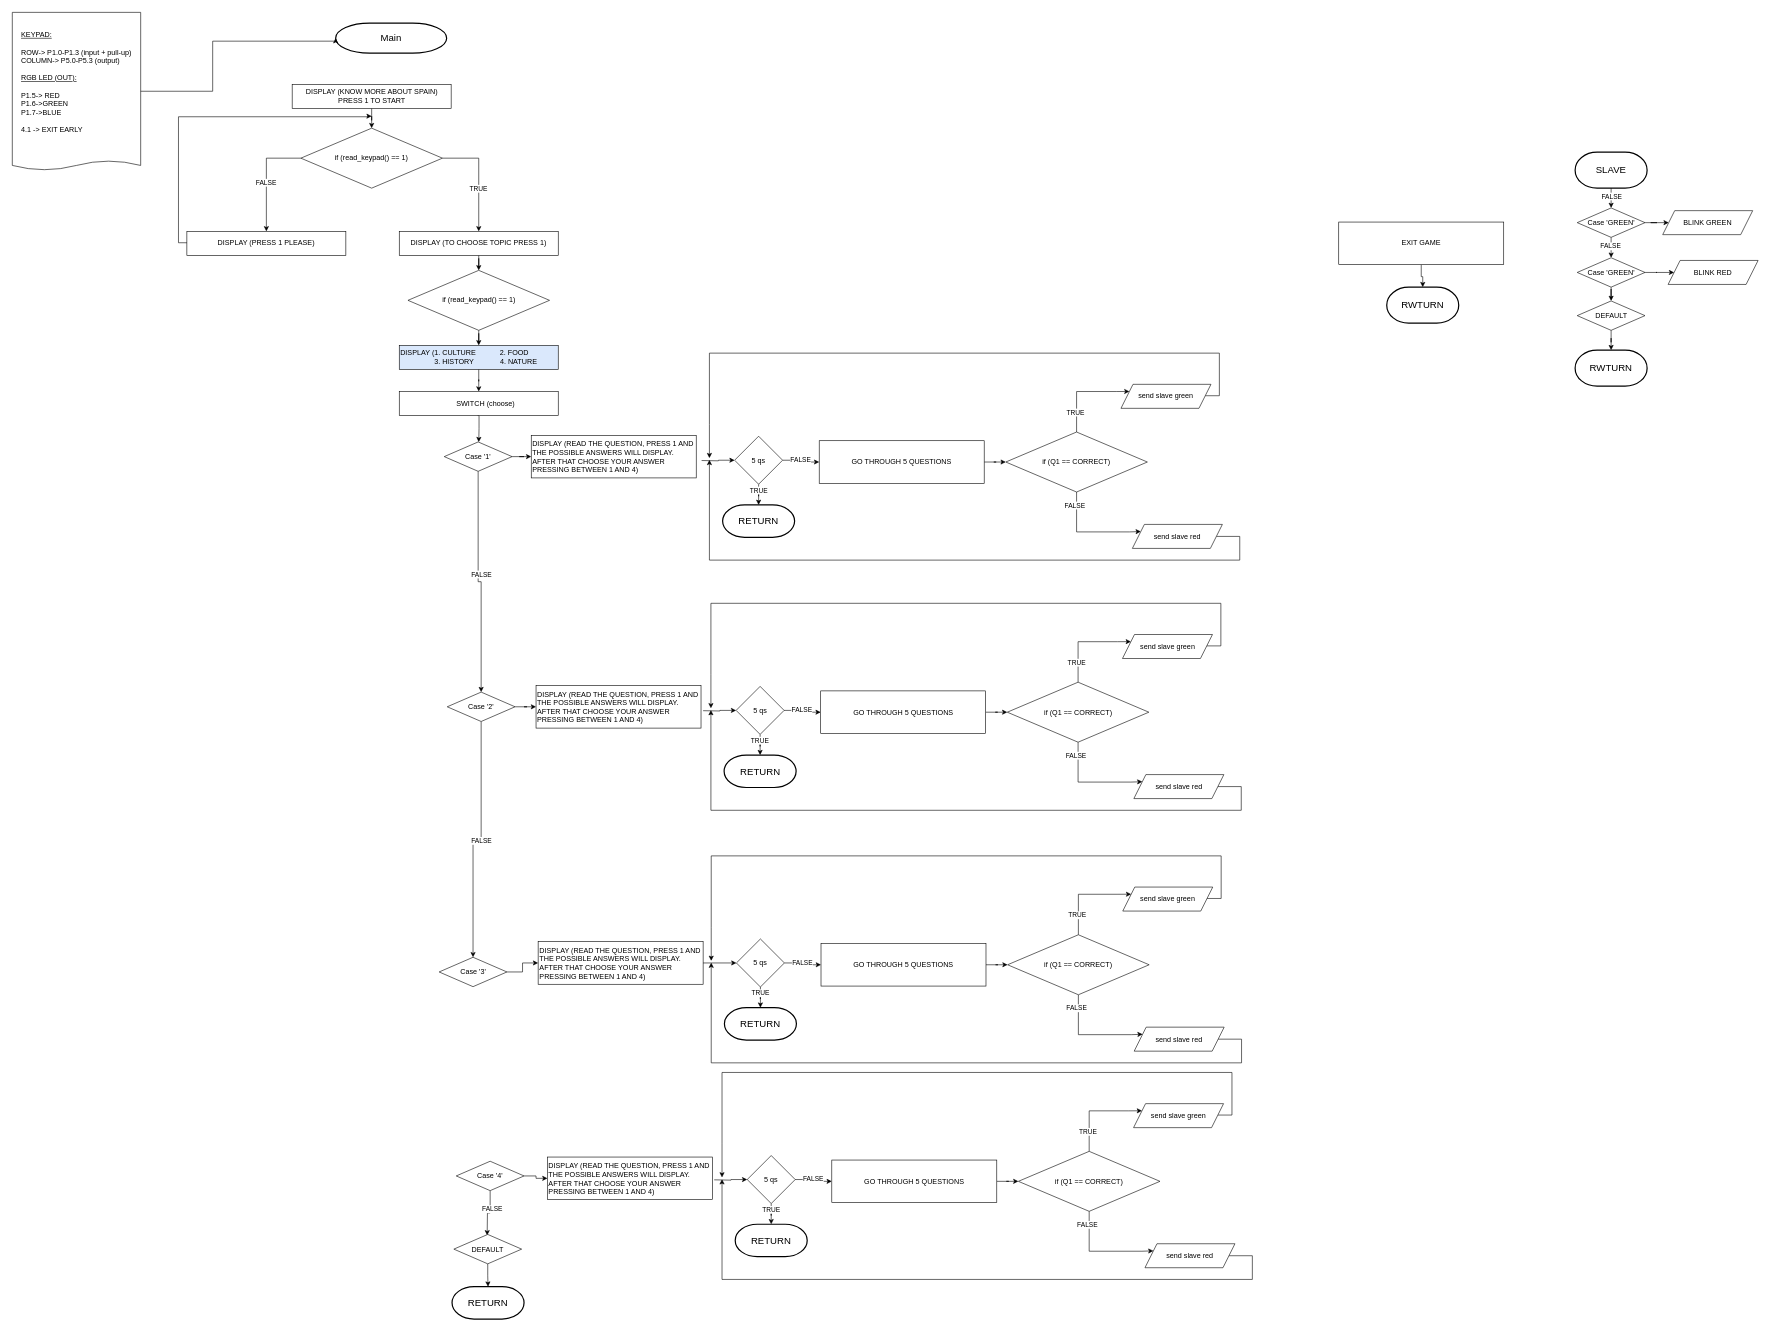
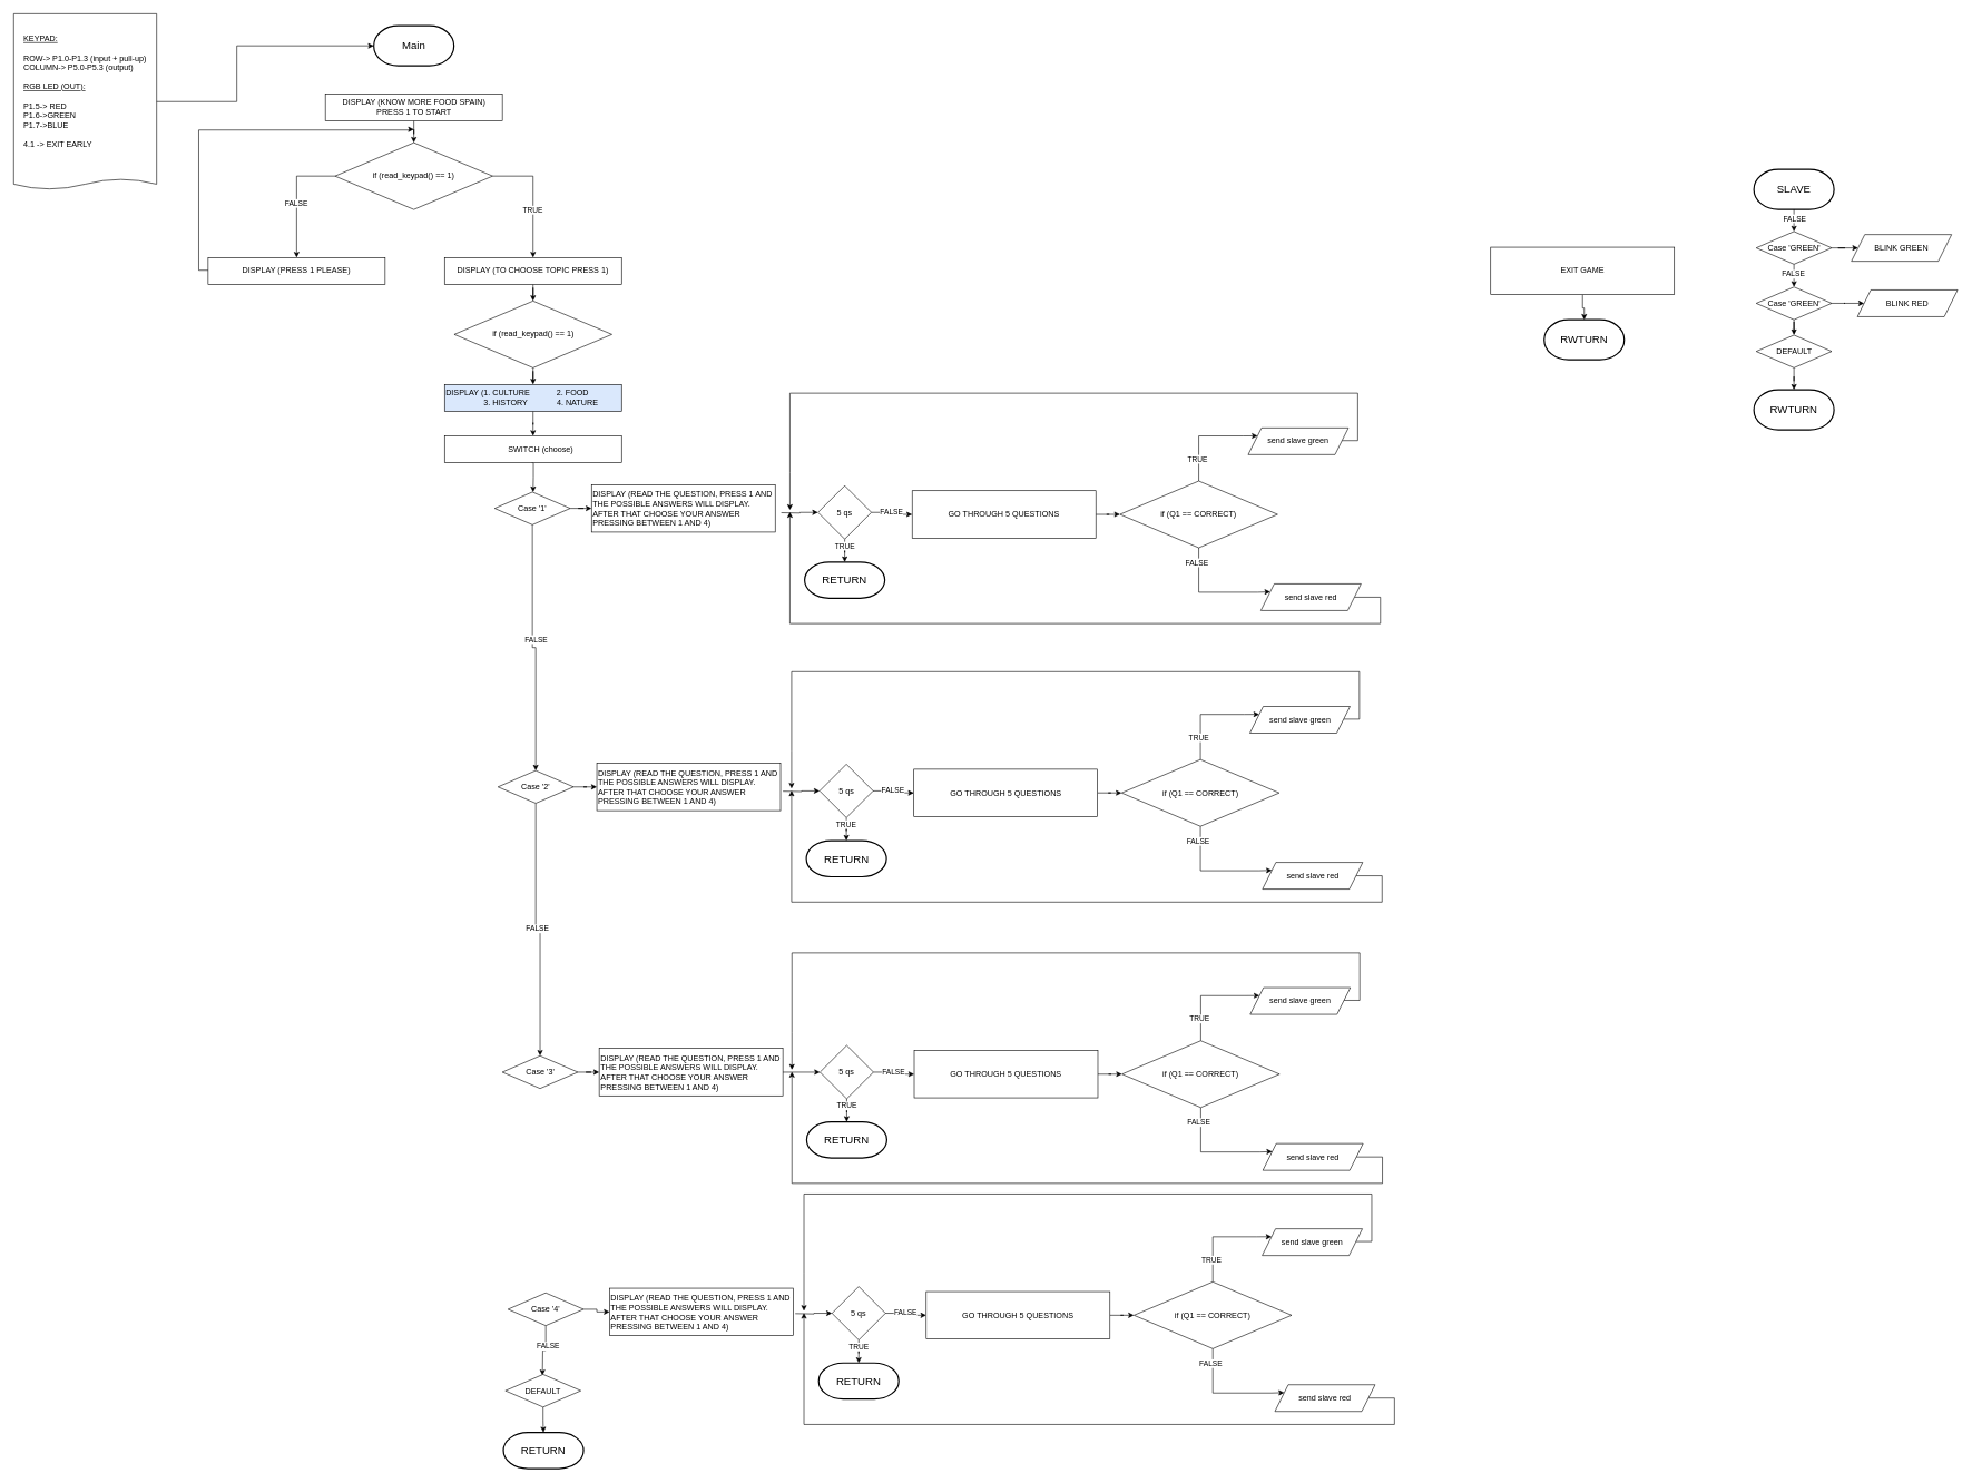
- <mxCell id="3" value="Main" style="strokeWidth=2;html=1;shape=mxgraph.flowchart.terminator;whiteSpace=wrap;fillColor=none;fontSize=16;" vertex="1" parent="1"><mxGeometry x="559" y="38" width="185" height="50" as="geometry" /></mxCell>
+ <mxCell id="3" value="Main" style="strokeWidth=2;html=1;shape=mxgraph.flowchart.terminator;whiteSpace=wrap;fillColor=none;fontSize=16;" vertex="1" parent="1"><mxGeometry x="559" y="38" width="120" height="60" as="geometry" /></mxCell>
- <mxCell id="5" value="DISPLAY (KNOW MORE ABOUT SPAIN)&lt;div&gt;PRESS 1 TO START&lt;/div&gt;" style="whiteSpace=wrap;html=1;" vertex="1" parent="1"><mxGeometry x="486.5" y="140" width="265" height="40" as="geometry" /></mxCell>
+ <mxCell id="5" value="DISPLAY (KNOW MORE FOOD SPAIN)&lt;div&gt;PRESS 1 TO START&lt;/div&gt;" style="whiteSpace=wrap;html=1;" vertex="1" parent="1"><mxGeometry x="486.5" y="140" width="265" height="40" as="geometry" /></mxCell>
- <mxCell id="26" value="Case '3'" style="rhombus;whiteSpace=wrap;html=1;" vertex="1" parent="1"><mxGeometry x="731.5" y="1595" width="113" height="49" as="geometry" /></mxCell>
+ <mxCell id="26" value="Case '3'" style="rhombus;whiteSpace=wrap;html=1;" vertex="1" parent="1"><mxGeometry x="751.5" y="1580" width="113" height="49" as="geometry" /></mxCell>
